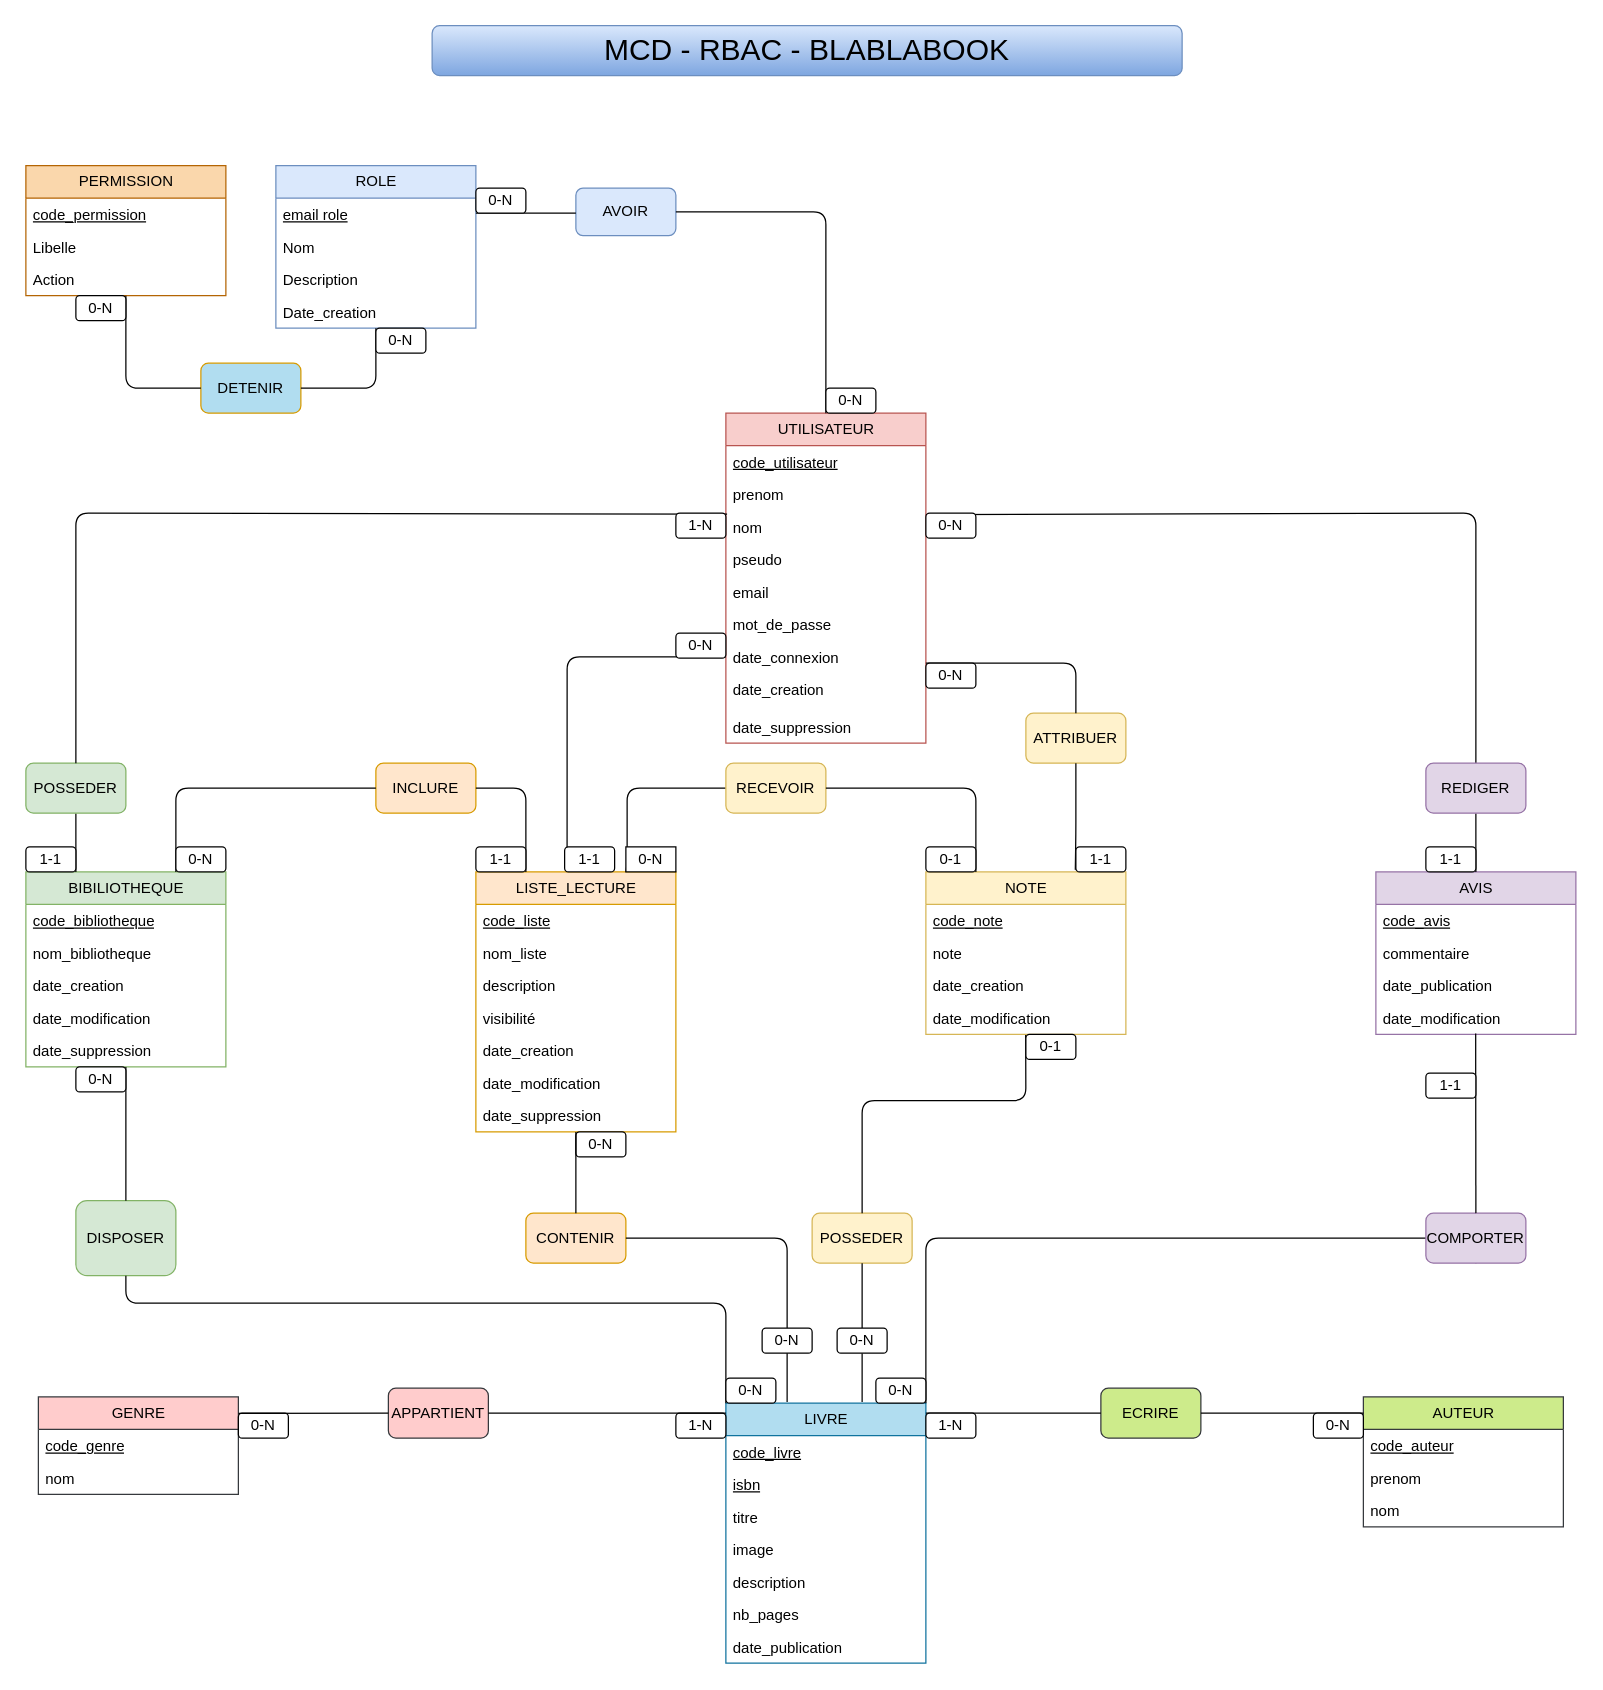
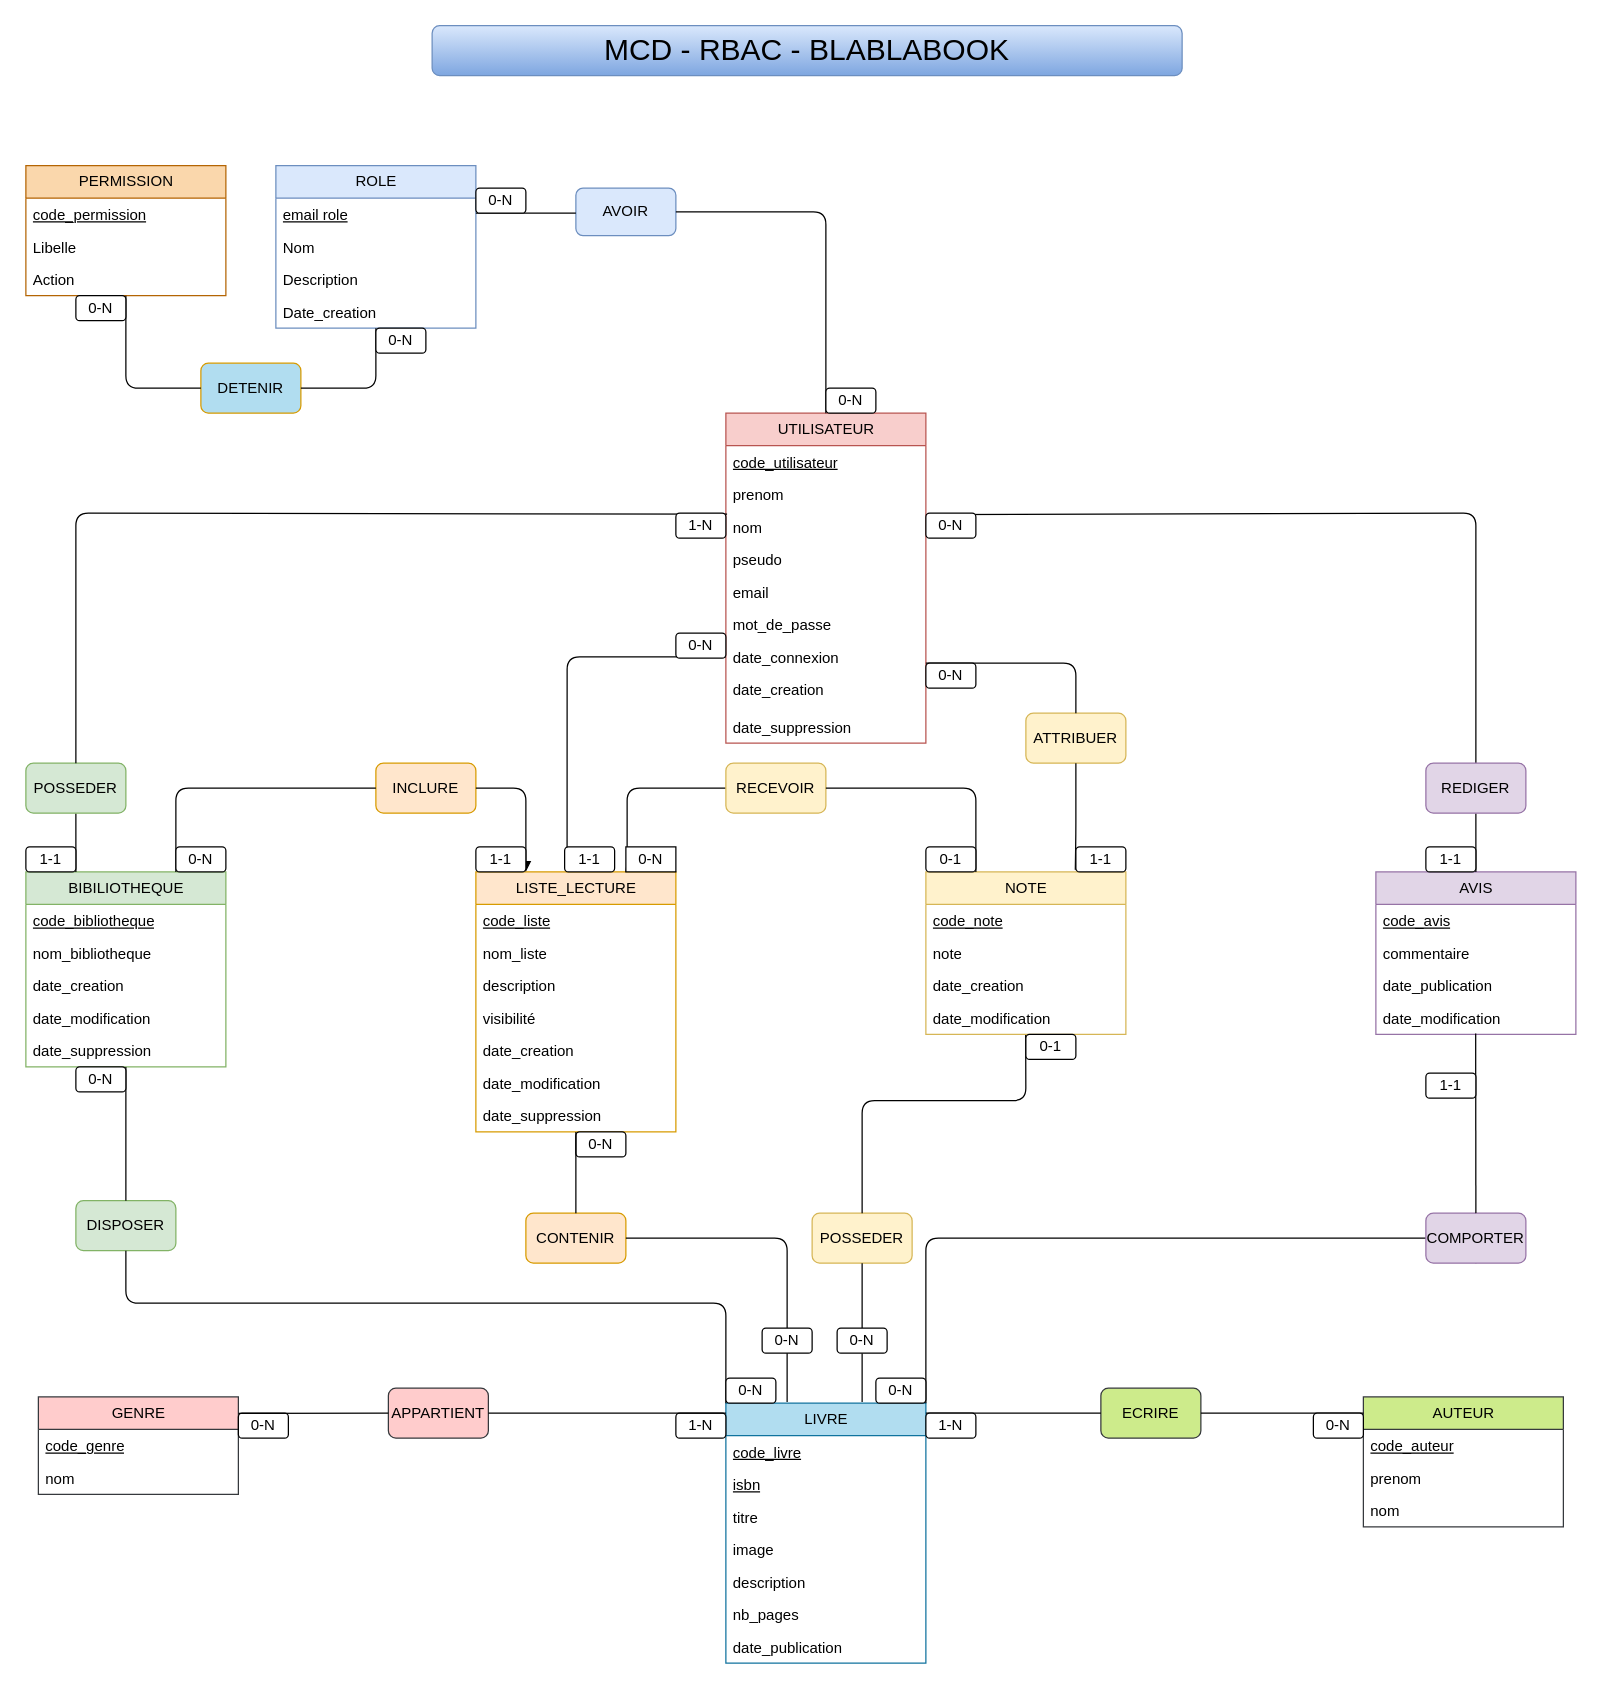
- <mxCell id="74" value="" style="endArrow=none;html=1;entryX=0.25;entryY=0;entryDx=0;entryDy=0;exitX=1;exitY=0.5;exitDx=0;exitDy=0;" parent="1" source="72" target="55" edge="1"><mxGeometry width="50" height="50" relative="1" as="geometry"><mxPoint x="390" y="790" as="sourcePoint" /><mxPoint x="440" y="740" as="targetPoint" /><Array as="points"><mxPoint x="420" y="630" /></Array></mxGeometry></mxCell>
+ <mxCell id="74" value="" style="endArrow=block;html=1;entryX=0.25;entryY=0;entryDx=0;entryDy=0;exitX=1;exitY=0.5;exitDx=0;exitDy=0;" parent="1" source="72" target="55" edge="1"><mxGeometry width="50" height="50" relative="1" as="geometry"><mxPoint x="390" y="790" as="sourcePoint" /><mxPoint x="440" y="740" as="targetPoint" /><Array as="points"><mxPoint x="420" y="630" /></Array></mxGeometry></mxCell>
- <mxCell id="75" value="&lt;span style=&quot;color: rgb(0, 0, 0);&quot;&gt;DISPOSER&lt;/span&gt;" style="rounded=1;whiteSpace=wrap;html=1;fillColor=#d5e8d4;strokeColor=#82b366;" parent="1" vertex="1"><mxGeometry x="60" y="960" width="80" height="60" as="geometry" /></mxCell>
+ <mxCell id="75" value="&lt;span style=&quot;color: rgb(0, 0, 0);&quot;&gt;DISPOSER&lt;/span&gt;" style="rounded=1;whiteSpace=wrap;html=1;fillColor=#d5e8d4;strokeColor=#82b366;" parent="1" vertex="1"><mxGeometry x="60" y="960" width="80" height="40" as="geometry" /></mxCell>
